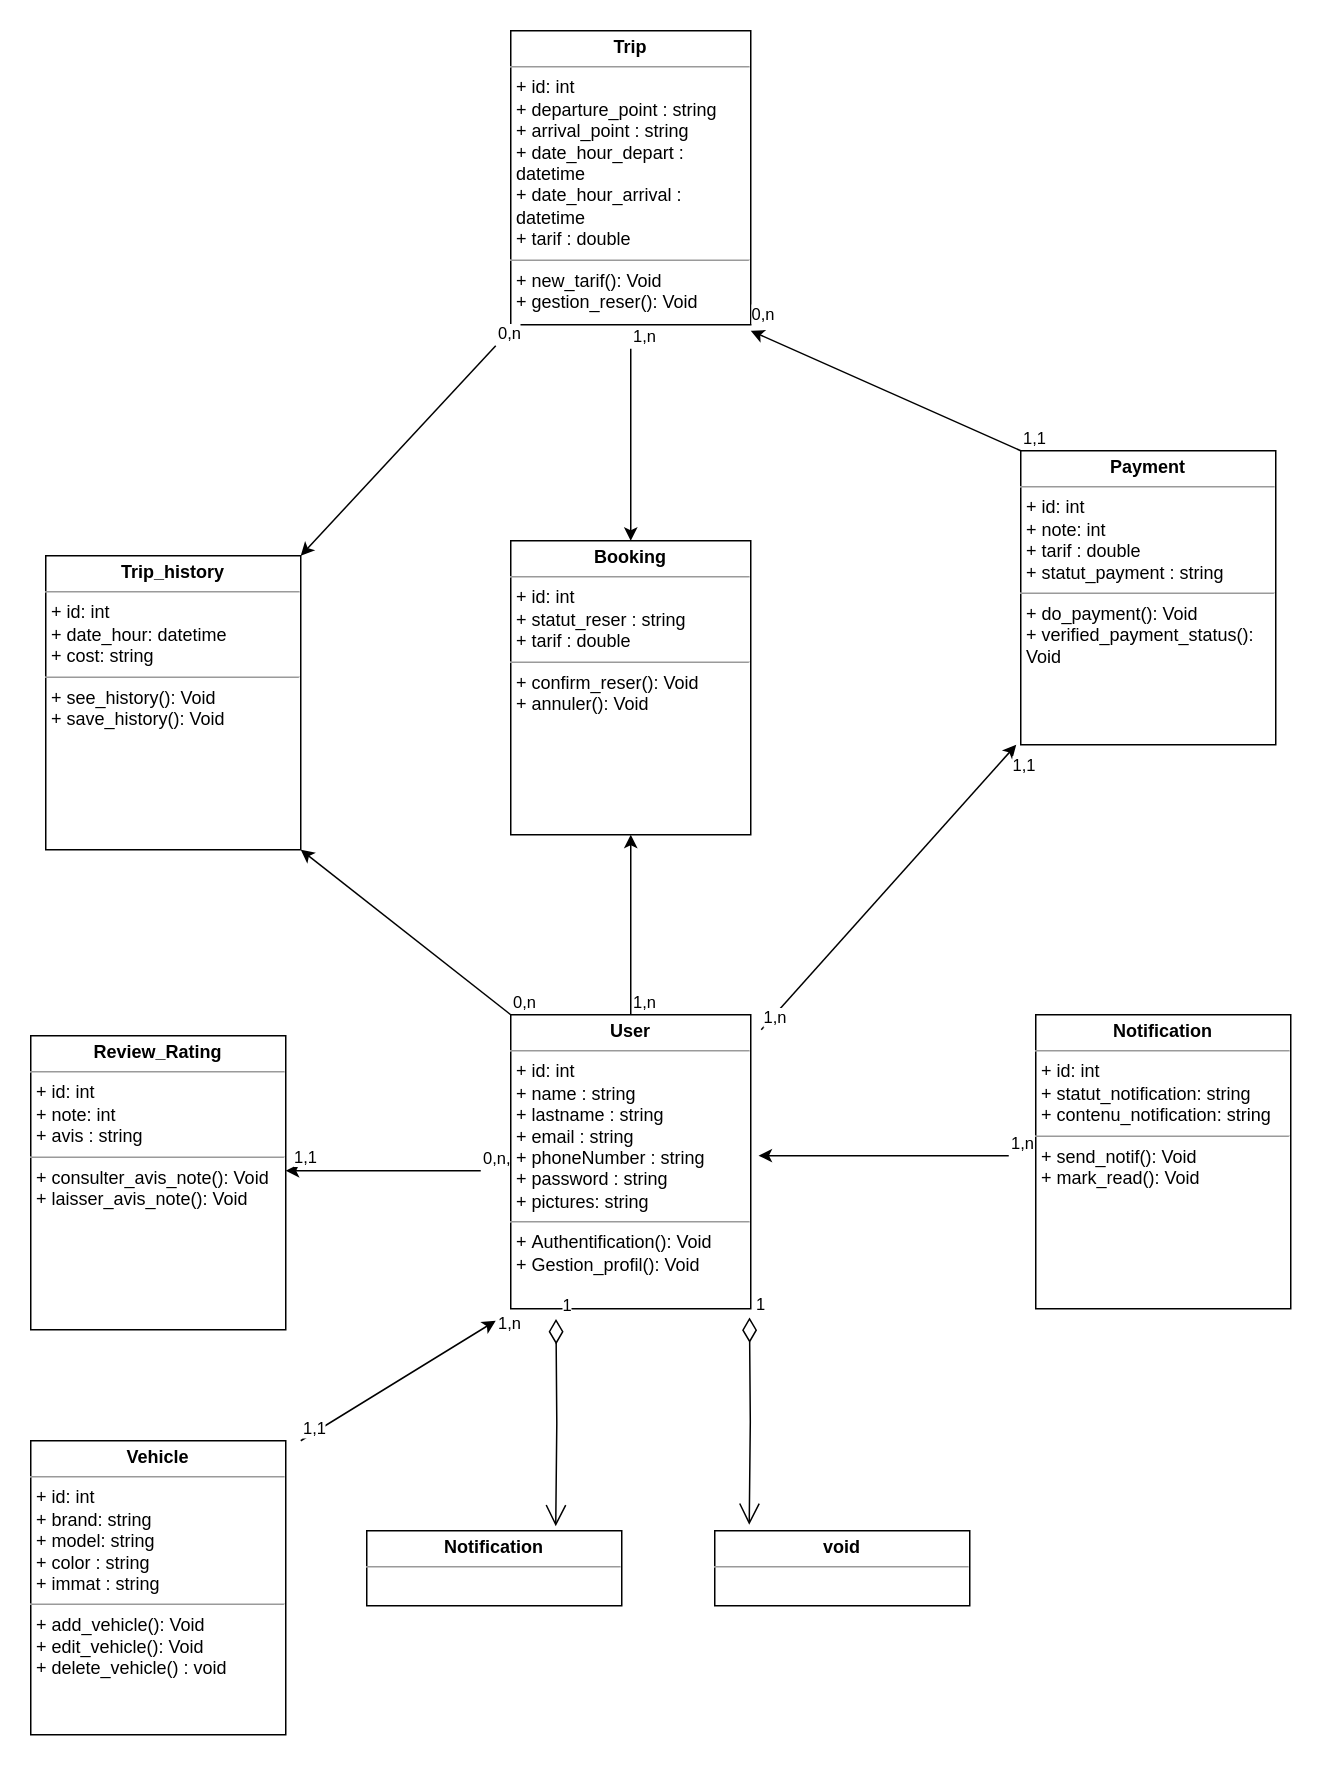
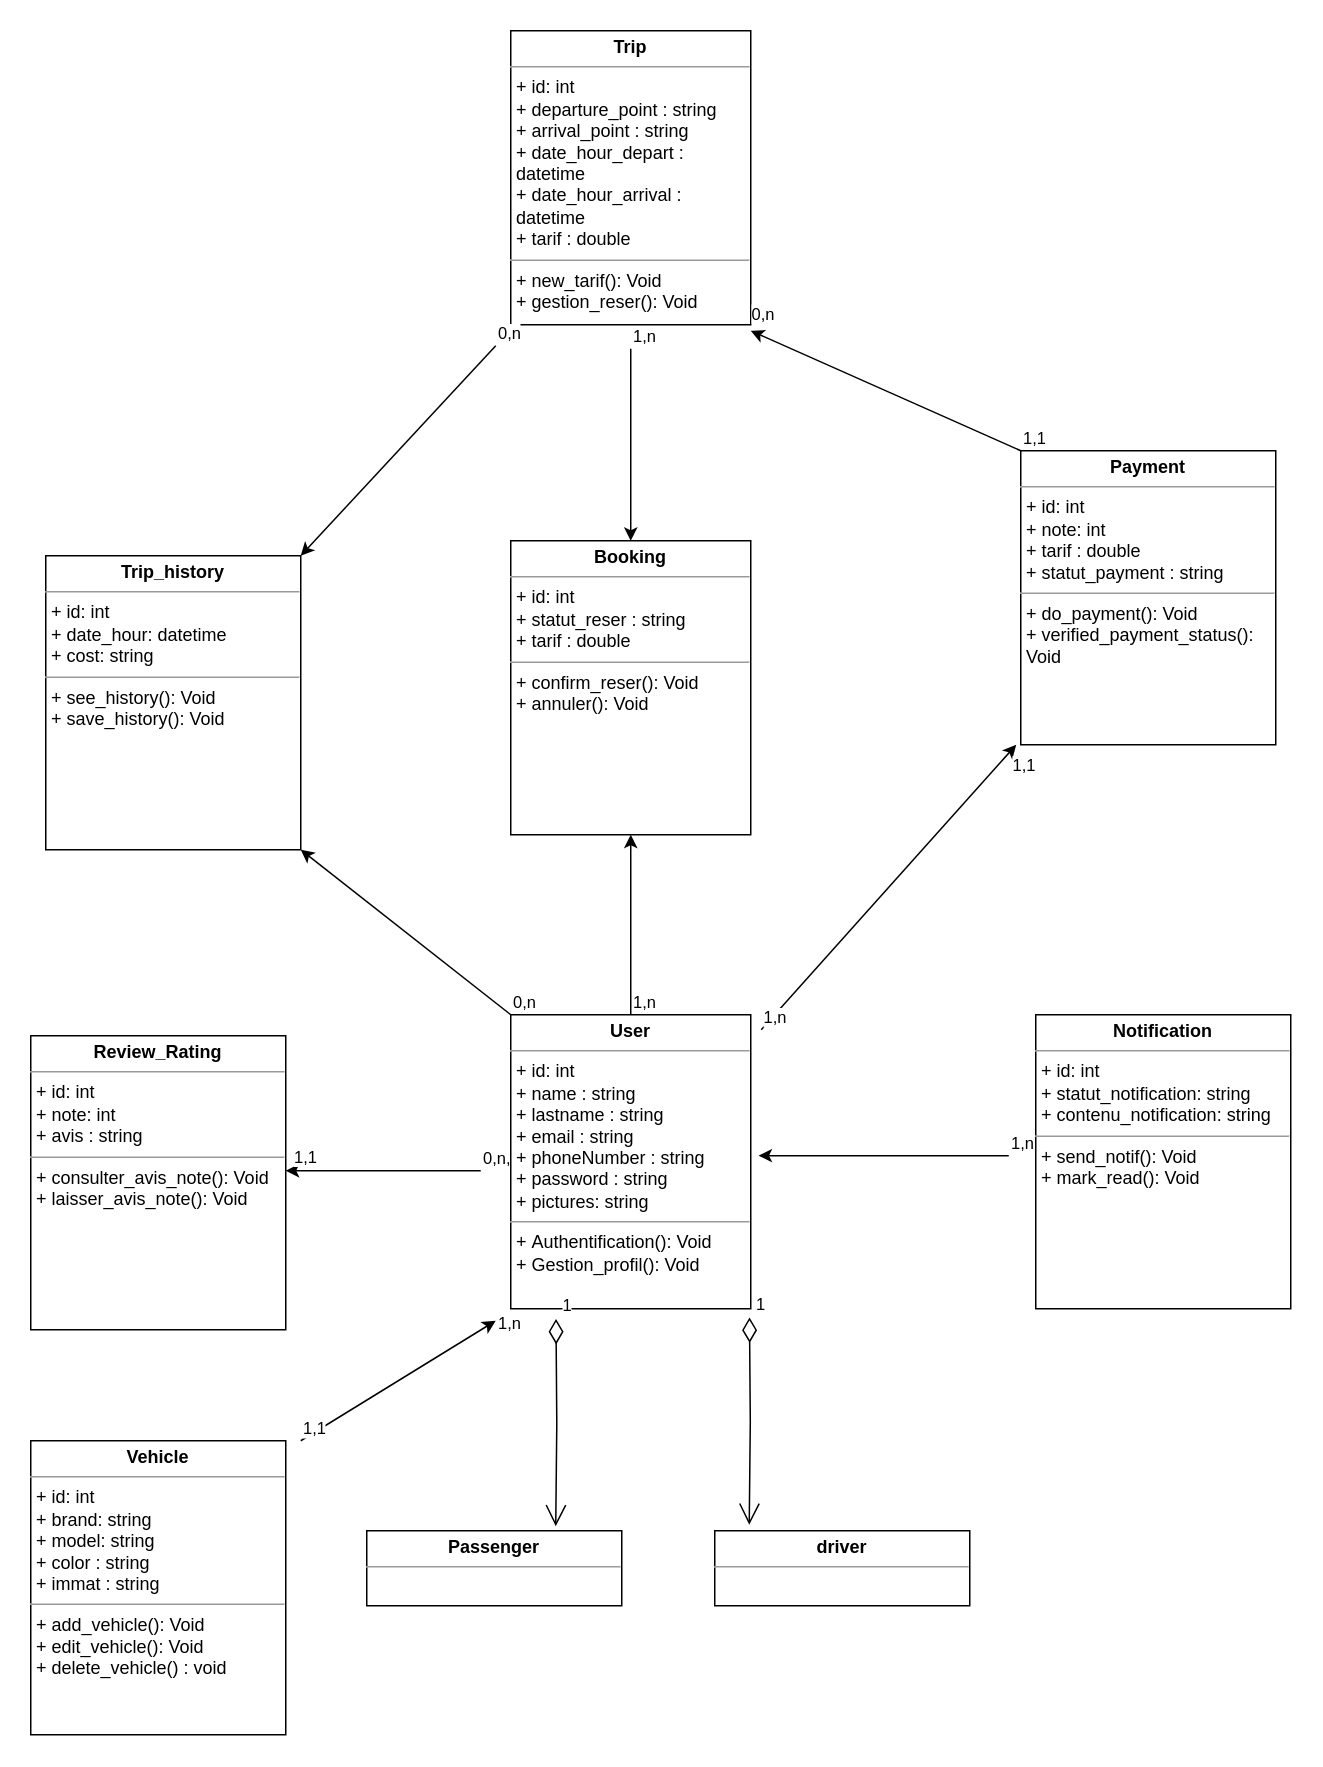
- <mxCell id="34" value="&lt;p style=&quot;margin:0px;margin-top:4px;text-align:center;&quot;&gt;&lt;b&gt;Notification&lt;/b&gt;&lt;/p&gt;&lt;hr size=&quot;1&quot;&gt;&lt;p style=&quot;margin:0px;margin-left:4px;&quot;&gt;&lt;br&gt;&lt;/p&gt;&lt;hr size=&quot;1&quot;&gt;&lt;p style=&quot;margin:0px;margin-left:4px;&quot;&gt;&lt;br&gt;&lt;/p&gt;" style="verticalAlign=top;align=left;overflow=fill;fontSize=12;fontFamily=Helvetica;html=1;whiteSpace=wrap;" vertex="1" parent="1"><mxGeometry x="244" y="1020" width="170" height="50" as="geometry" /></mxCell>
+ <mxCell id="34" value="&lt;p style=&quot;margin:0px;margin-top:4px;text-align:center;&quot;&gt;&lt;b&gt;Passenger&lt;/b&gt;&lt;/p&gt;&lt;hr size=&quot;1&quot;&gt;&lt;p style=&quot;margin:0px;margin-left:4px;&quot;&gt;&lt;br&gt;&lt;/p&gt;&lt;hr size=&quot;1&quot;&gt;&lt;p style=&quot;margin:0px;margin-left:4px;&quot;&gt;&lt;br&gt;&lt;/p&gt;" style="verticalAlign=top;align=left;overflow=fill;fontSize=12;fontFamily=Helvetica;html=1;whiteSpace=wrap;" vertex="1" parent="1"><mxGeometry x="244" y="1020" width="170" height="50" as="geometry" /></mxCell>
- <mxCell id="35" value="&lt;p style=&quot;margin:0px;margin-top:4px;text-align:center;&quot;&gt;&lt;b&gt;void&lt;/b&gt;&lt;/p&gt;&lt;hr size=&quot;1&quot;&gt;&lt;p style=&quot;margin:0px;margin-left:4px;&quot;&gt;&lt;br&gt;&lt;/p&gt;" style="verticalAlign=top;align=left;overflow=fill;fontSize=12;fontFamily=Helvetica;html=1;whiteSpace=wrap;" vertex="1" parent="1"><mxGeometry x="476" y="1020" width="170" height="50" as="geometry" /></mxCell>
+ <mxCell id="35" value="&lt;p style=&quot;margin:0px;margin-top:4px;text-align:center;&quot;&gt;&lt;b&gt;driver&lt;/b&gt;&lt;/p&gt;&lt;hr size=&quot;1&quot;&gt;&lt;p style=&quot;margin:0px;margin-left:4px;&quot;&gt;&lt;br&gt;&lt;/p&gt;" style="verticalAlign=top;align=left;overflow=fill;fontSize=12;fontFamily=Helvetica;html=1;whiteSpace=wrap;" vertex="1" parent="1"><mxGeometry x="476" y="1020" width="170" height="50" as="geometry" /></mxCell>
